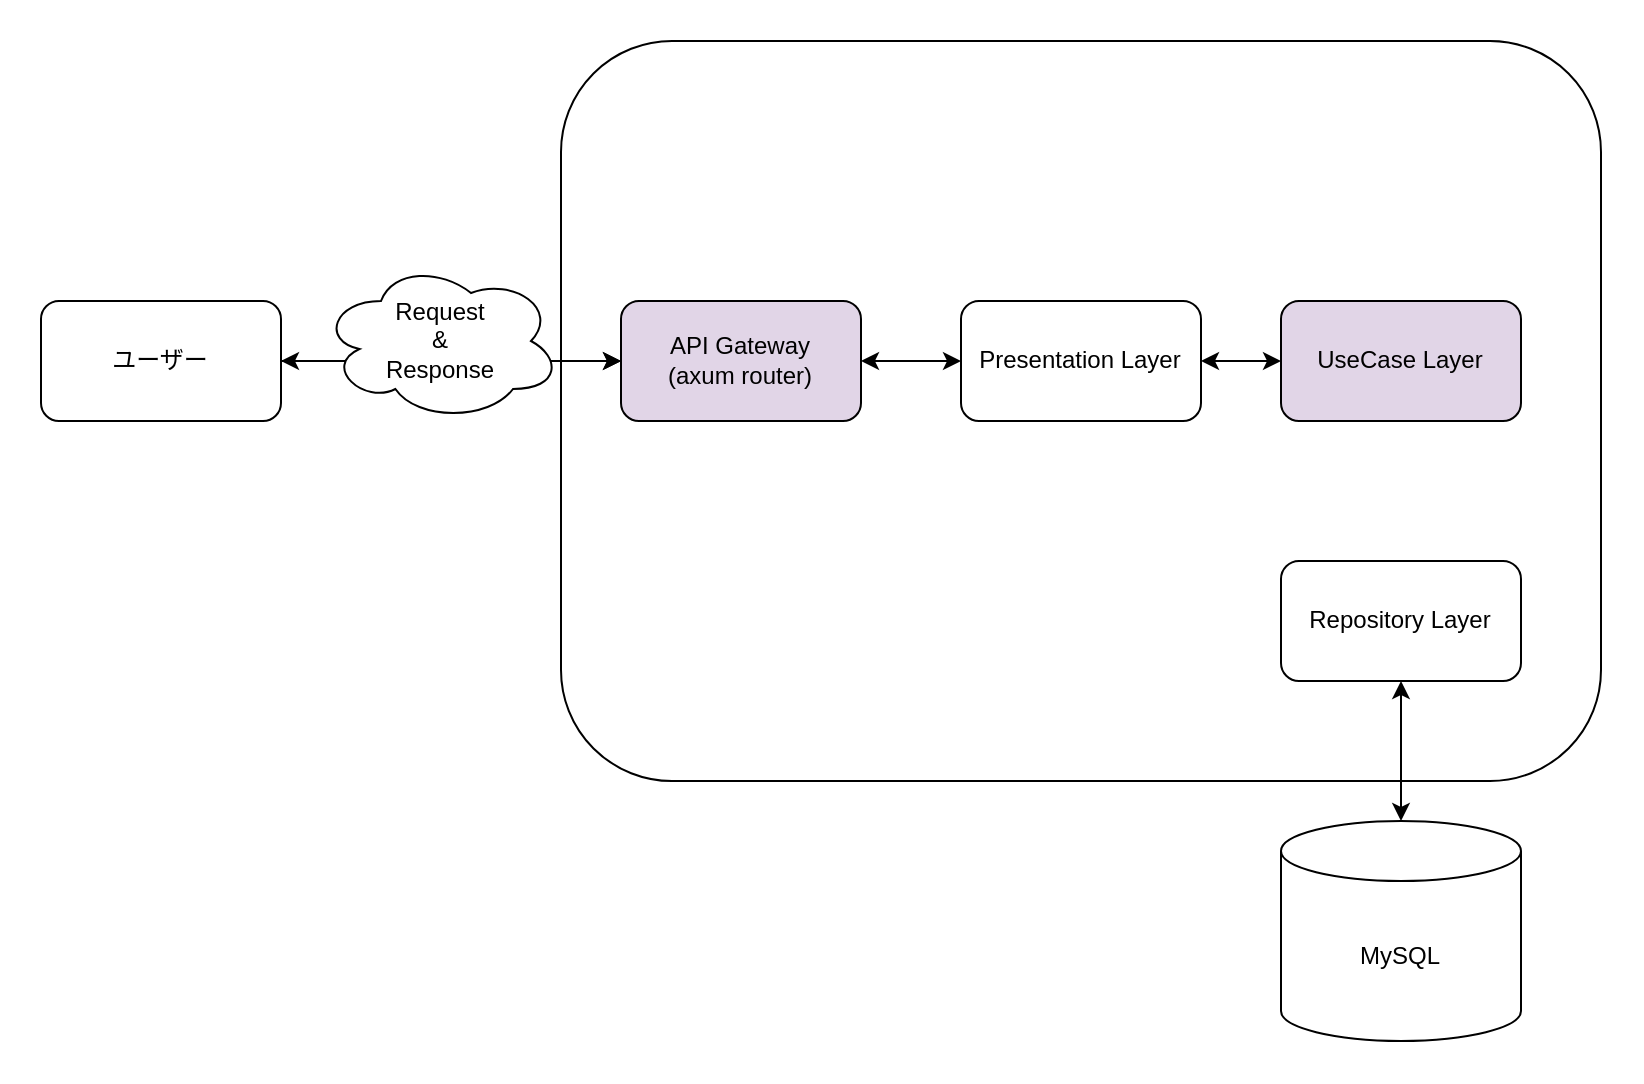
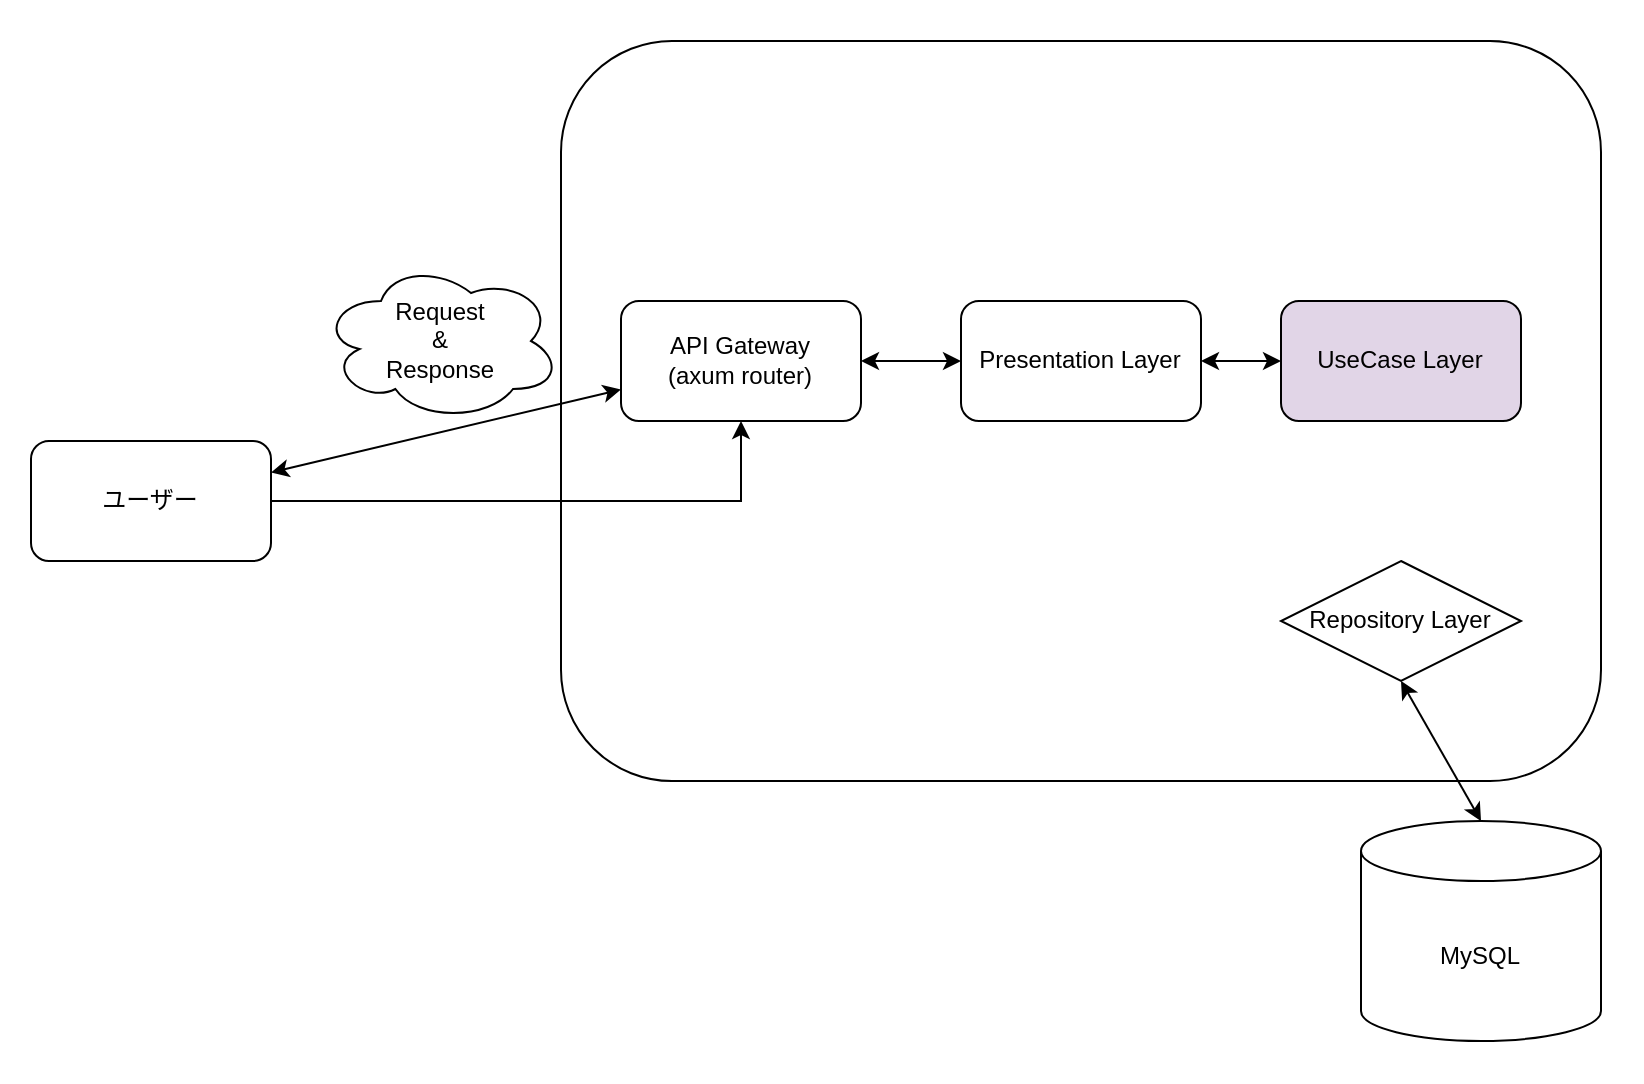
- <mxCell id="4" value="ユーザー" style="rounded=1;whiteSpace=wrap;html=1;" vertex="1" parent="1"><mxGeometry x="20" y="150" width="120" height="60" as="geometry" /></mxCell>
+ <mxCell id="4" value="ユーザー" style="rounded=1;whiteSpace=wrap;html=1;" vertex="1" parent="1"><mxGeometry x="15" y="220" width="120" height="60" as="geometry" /></mxCell>
- <mxCell id="5" value="&lt;div&gt;API Gateway&lt;/div&gt;&lt;div&gt;(axum router)&lt;br&gt;&lt;/div&gt;" style="rounded=1;whiteSpace=wrap;html=1;fillColor=#e1d5e7;" vertex="1" parent="1"><mxGeometry x="310" y="150" width="120" height="60" as="geometry" /></mxCell>
+ <mxCell id="5" value="&lt;div&gt;API Gateway&lt;/div&gt;&lt;div&gt;(axum router)&lt;br&gt;&lt;/div&gt;" style="rounded=1;whiteSpace=wrap;html=1;" vertex="1" parent="1"><mxGeometry x="310" y="150" width="120" height="60" as="geometry" /></mxCell>
- <mxCell id="10" value="Repository Layer" style="rounded=1;whiteSpace=wrap;html=1;" vertex="1" parent="1"><mxGeometry x="640" y="280" width="120" height="60" as="geometry" /></mxCell>
+ <mxCell id="10" value="Repository Layer" style="rhombus;whiteSpace=wrap;html=1;" vertex="1" parent="1"><mxGeometry x="640" y="280" width="120" height="60" as="geometry" /></mxCell>
- <mxCell id="9" value="MySQL" style="shape=cylinder3;whiteSpace=wrap;html=1;boundedLbl=1;backgroundOutline=1;size=15;" vertex="1" parent="1"><mxGeometry x="640" y="410" width="120" height="110" as="geometry" /></mxCell>
+ <mxCell id="9" value="MySQL" style="shape=cylinder3;whiteSpace=wrap;html=1;boundedLbl=1;backgroundOutline=1;size=15;" vertex="1" parent="1"><mxGeometry x="680" y="410" width="120" height="110" as="geometry" /></mxCell>
